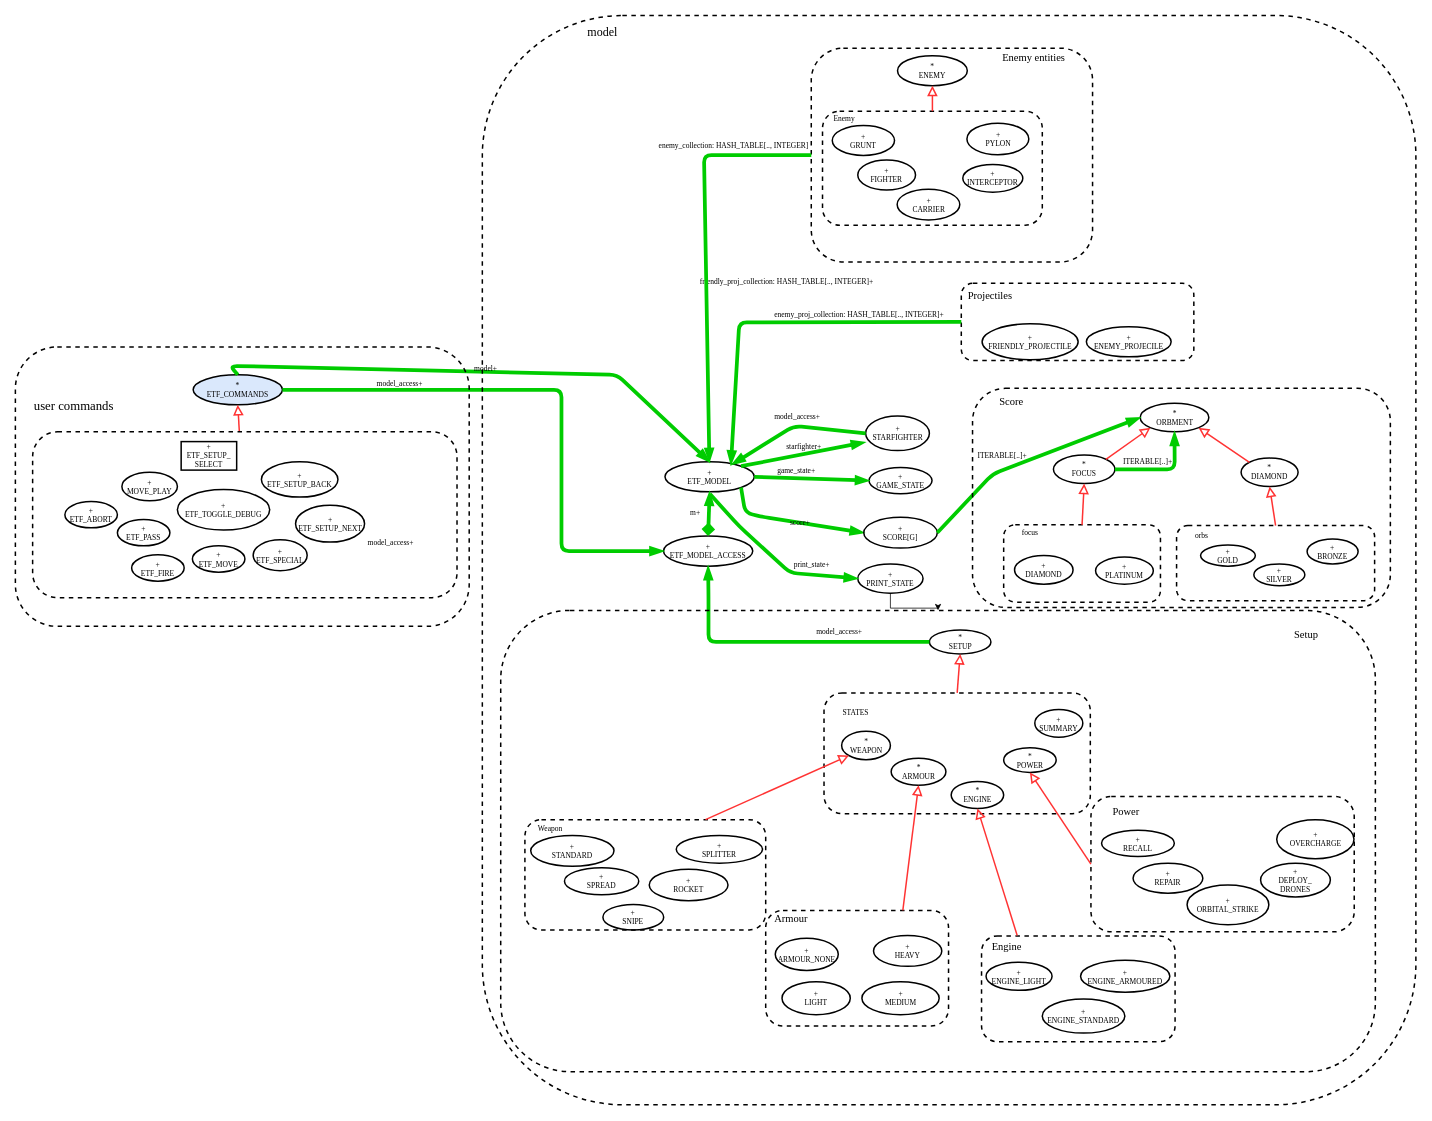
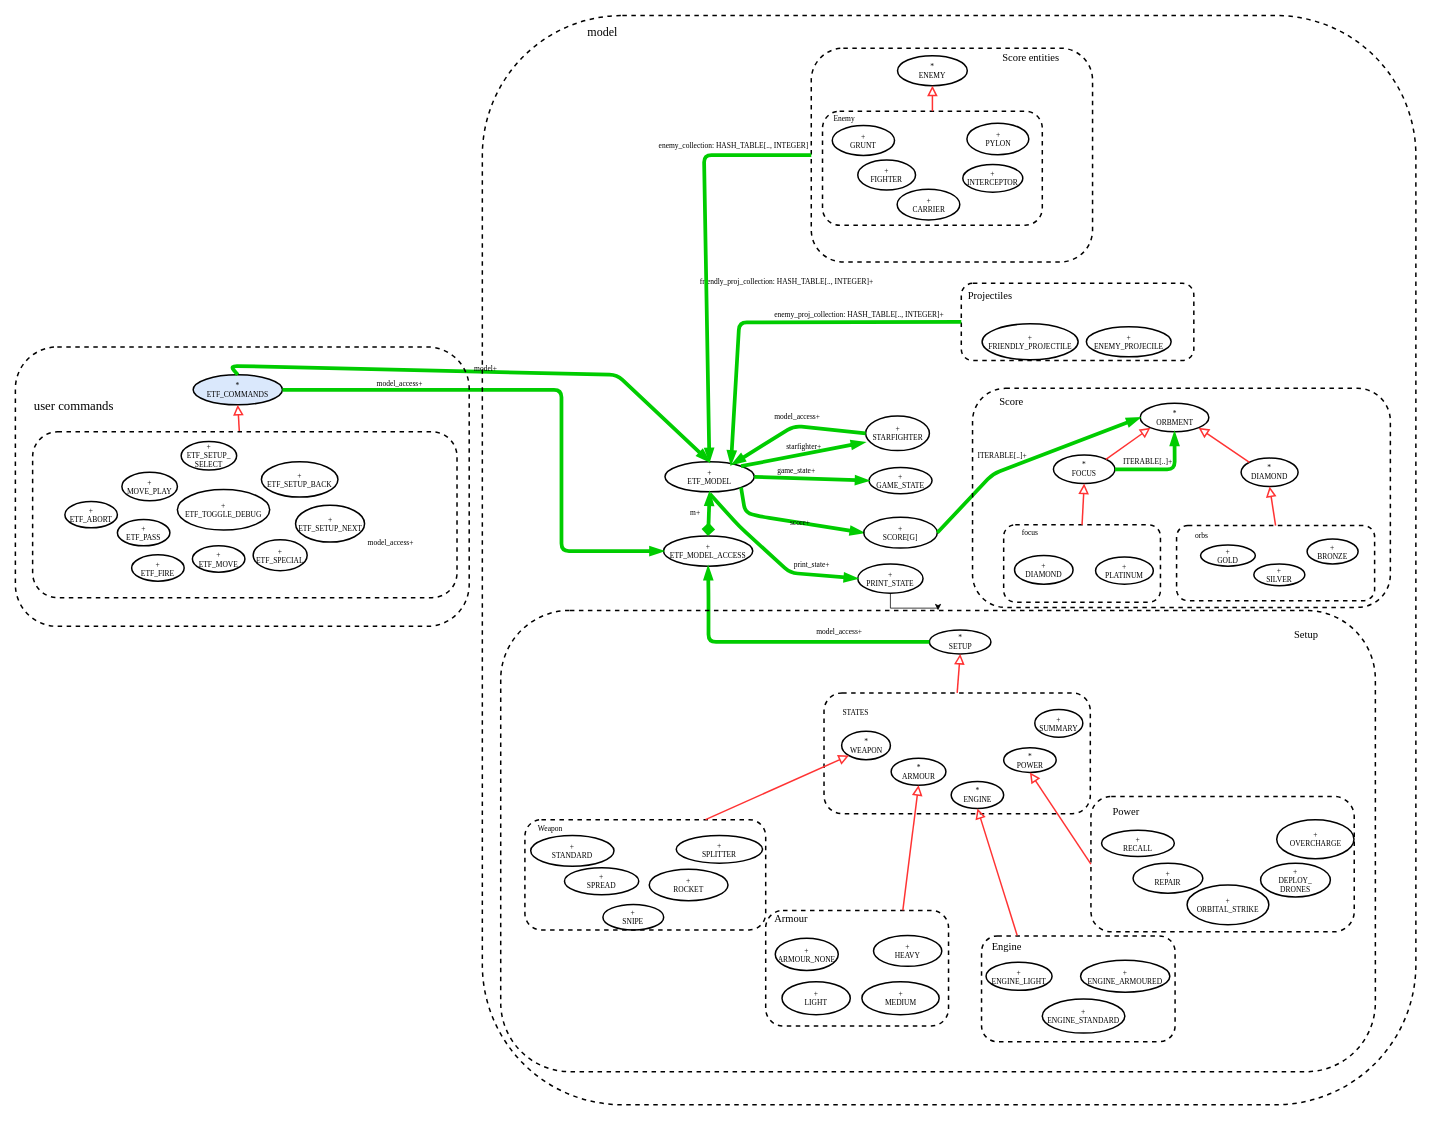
- <mxCell id="116" value="&lt;font style=&quot;font-size: 14px&quot;&gt;Enemy entities&lt;/font&gt;" style="text;html=1;fontSize=10;fontFamily=Verdena;glass=0;fillColor=none;gradientColor=none;" parent="1" vertex="1"><mxGeometry x="1334" y="61.5" width="85" height="29" as="geometry" /></mxCell>
+ <mxCell id="116" value="&lt;font style=&quot;font-size: 14px&quot;&gt;Score entities&lt;/font&gt;" style="text;html=1;fontSize=10;fontFamily=Verdena;glass=0;fillColor=none;gradientColor=none;" parent="1" vertex="1"><mxGeometry x="1334" y="61.5" width="85" height="29" as="geometry" /></mxCell>
- <mxCell id="121" value="+&lt;br&gt;ETF_SETUP_&lt;br&gt;SELECT" style="whiteSpace=wrap;html=1;fontSize=10;fontFamily=Verdena;strokeWidth=2;rounded=0;" parent="1" vertex="1"><mxGeometry x="241" y="588" width="74" height="38" as="geometry" /></mxCell>
+ <mxCell id="121" value="+&lt;br&gt;ETF_SETUP_&lt;br&gt;SELECT" style="ellipse;whiteSpace=wrap;html=1;rounded=1;fontSize=10;fontFamily=Verdena;strokeWidth=2;" parent="1" vertex="1"><mxGeometry x="241" y="588" width="74" height="38" as="geometry" /></mxCell>
